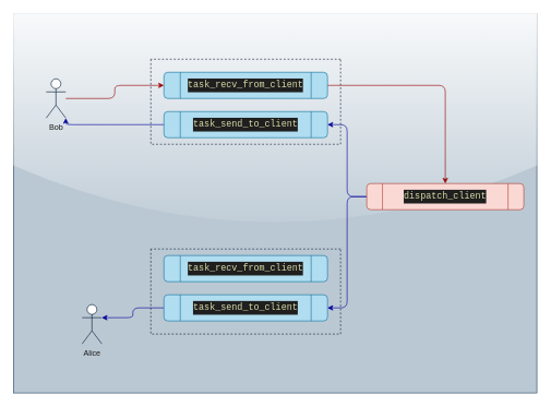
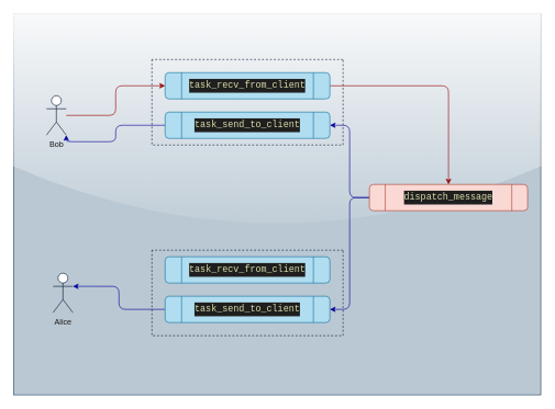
- <mxCell id="4" value="Bob" style="shape=umlActor;verticalLabelPosition=bottom;verticalAlign=top;html=1;outlineConnect=0;rounded=0;shadow=0;glass=1;sketch=0;strokeColor=#001933;fontColor=#1A1A1A;" vertex="1" parent="1"><mxGeometry x="70" y="120" width="30" height="60" as="geometry" /></mxCell>
+ <mxCell id="4" value="Bob" style="shape=umlActor;verticalLabelPosition=bottom;verticalAlign=top;html=1;outlineConnect=0;rounded=0;shadow=0;glass=1;sketch=0;strokeColor=#001933;fontColor=#1A1A1A;" vertex="1" parent="1"><mxGeometry x="70" y="145" width="30" height="60" as="geometry" /></mxCell>
- <mxCell id="15" value="&lt;div style=&quot;color: rgb(204, 204, 204); background-color: rgb(31, 31, 31); font-family: Menlo, Monaco, &amp;quot;Courier New&amp;quot;, monospace; font-size: 14px; line-height: 21px;&quot;&gt;&lt;span style=&quot;color: #dcdcaa;&quot;&gt;dispatch_client&lt;/span&gt;&lt;/div&gt;" style="shape=process;whiteSpace=wrap;html=1;backgroundOutline=1;rounded=1;shadow=0;glass=0;sketch=0;strokeColor=#ae4132;fillColor=#fad9d5;" vertex="1" parent="1"><mxGeometry x="560" y="280" width="240" height="40" as="geometry" /></mxCell>
+ <mxCell id="15" value="&lt;div style=&quot;color: rgb(204, 204, 204); background-color: rgb(31, 31, 31); font-family: Menlo, Monaco, &amp;quot;Courier New&amp;quot;, monospace; font-size: 14px; line-height: 21px;&quot;&gt;&lt;span style=&quot;color: #dcdcaa;&quot;&gt;dispatch_message&lt;/span&gt;&lt;/div&gt;" style="shape=process;whiteSpace=wrap;html=1;backgroundOutline=1;rounded=1;shadow=0;glass=0;sketch=0;strokeColor=#ae4132;fillColor=#fad9d5;" vertex="1" parent="1"><mxGeometry x="560" y="280" width="240" height="40" as="geometry" /></mxCell>
- <mxCell id="5" value="Alice" style="shape=umlActor;verticalLabelPosition=bottom;verticalAlign=top;html=1;outlineConnect=0;rounded=0;shadow=0;glass=1;sketch=0;strokeColor=#001933;fontColor=#1A1A1A;" vertex="1" parent="1"><mxGeometry x="125" y="465" width="30" height="60" as="geometry" /></mxCell>
+ <mxCell id="5" value="Alice" style="shape=umlActor;verticalLabelPosition=bottom;verticalAlign=top;html=1;outlineConnect=0;rounded=0;shadow=0;glass=1;sketch=0;strokeColor=#001933;fontColor=#1A1A1A;" vertex="1" parent="1"><mxGeometry x="80" y="415" width="30" height="60" as="geometry" /></mxCell>
